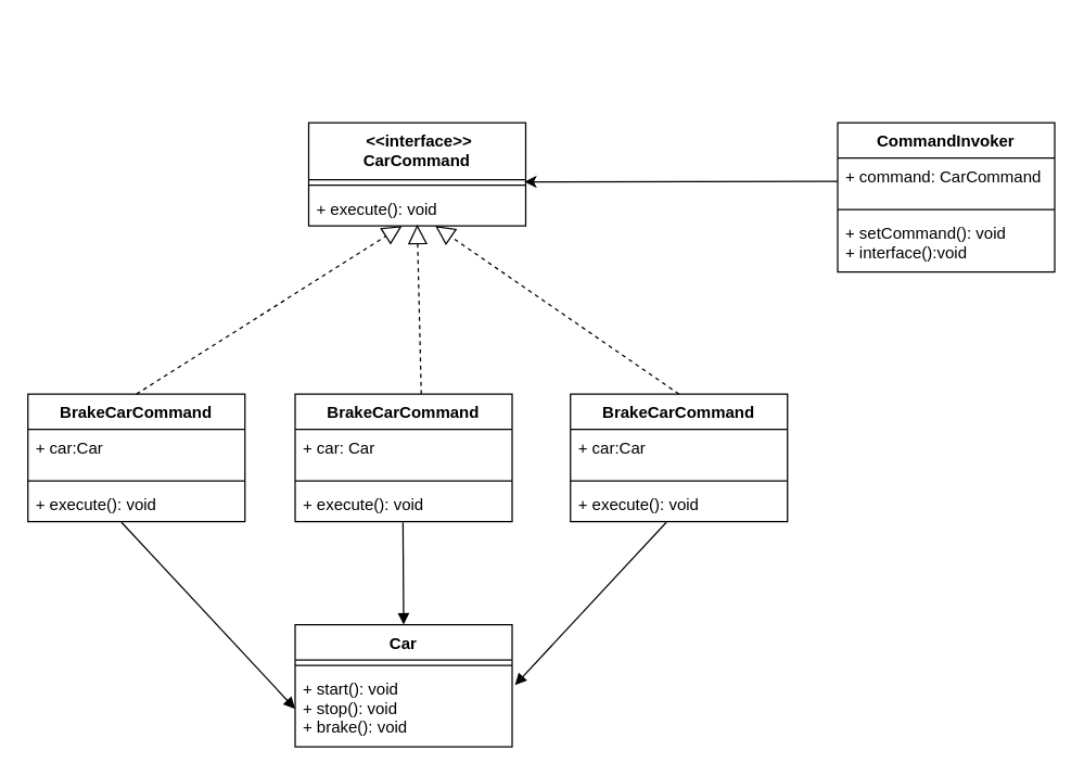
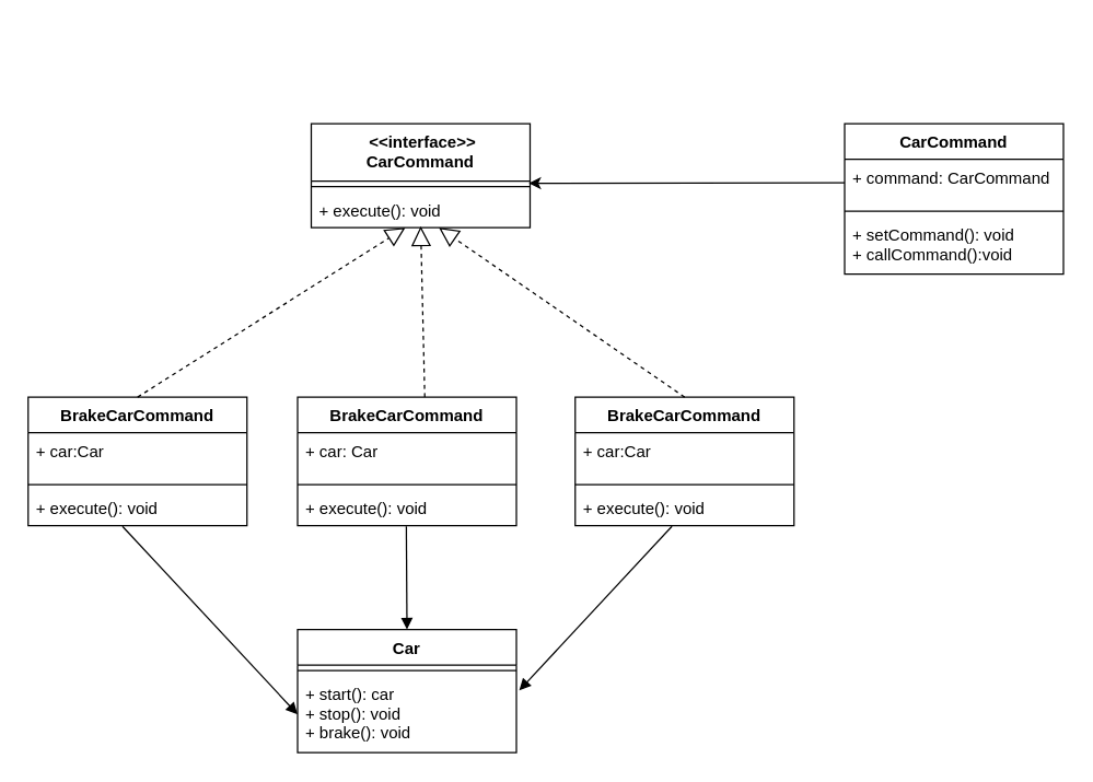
- <mxCell id="30" value="CommandInvoker" style="swimlane;fontStyle=1;align=center;verticalAlign=top;childLayout=stackLayout;horizontal=1;startSize=26;horizontalStack=0;resizeParent=1;resizeParentMax=0;resizeLast=0;collapsible=1;marginBottom=0;" vertex="1" parent="1"><mxGeometry x="617" y="90" width="160" height="110" as="geometry" /></mxCell>
+ <mxCell id="30" value="CarCommand" style="swimlane;fontStyle=1;align=center;verticalAlign=top;childLayout=stackLayout;horizontal=1;startSize=26;horizontalStack=0;resizeParent=1;resizeParentMax=0;resizeLast=0;collapsible=1;marginBottom=0;" vertex="1" parent="1"><mxGeometry x="617" y="90" width="160" height="110" as="geometry" /></mxCell>
- <mxCell id="33" value="+ setCommand(): void&#10;+ interface():void" style="text;strokeColor=none;fillColor=none;align=left;verticalAlign=top;spacingLeft=4;spacingRight=4;overflow=hidden;rotatable=0;points=[[0,0.5],[1,0.5]];portConstraint=eastwest;" vertex="1" parent="30"><mxGeometry y="68" width="160" height="42" as="geometry" /></mxCell>
+ <mxCell id="33" value="+ setCommand(): void&#10;+ callCommand():void" style="text;strokeColor=none;fillColor=none;align=left;verticalAlign=top;spacingLeft=4;spacingRight=4;overflow=hidden;rotatable=0;points=[[0,0.5],[1,0.5]];portConstraint=eastwest;" vertex="1" parent="30"><mxGeometry y="68" width="160" height="42" as="geometry" /></mxCell>
- <mxCell id="23" value="+ start(): void&#10;+ stop(): void&#10;+ brake(): void" style="text;strokeColor=none;fillColor=none;align=left;verticalAlign=top;spacingLeft=4;spacingRight=4;overflow=hidden;rotatable=0;points=[[0,0.5],[1,0.5]];portConstraint=eastwest;" vertex="1" parent="21"><mxGeometry y="34" width="160" height="56" as="geometry" /></mxCell>
+ <mxCell id="23" value="+ start(): car&#10;+ stop(): void&#10;+ brake(): void" style="text;strokeColor=none;fillColor=none;align=left;verticalAlign=top;spacingLeft=4;spacingRight=4;overflow=hidden;rotatable=0;points=[[0,0.5],[1,0.5]];portConstraint=eastwest;" vertex="1" parent="21"><mxGeometry y="34" width="160" height="56" as="geometry" /></mxCell>
